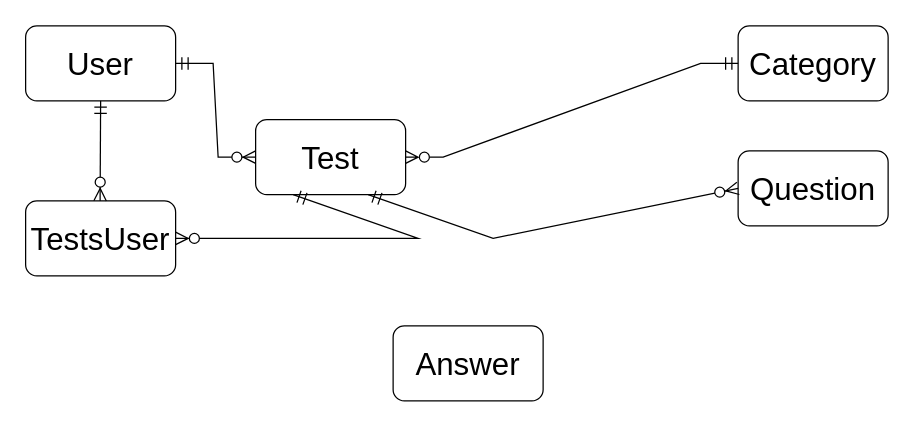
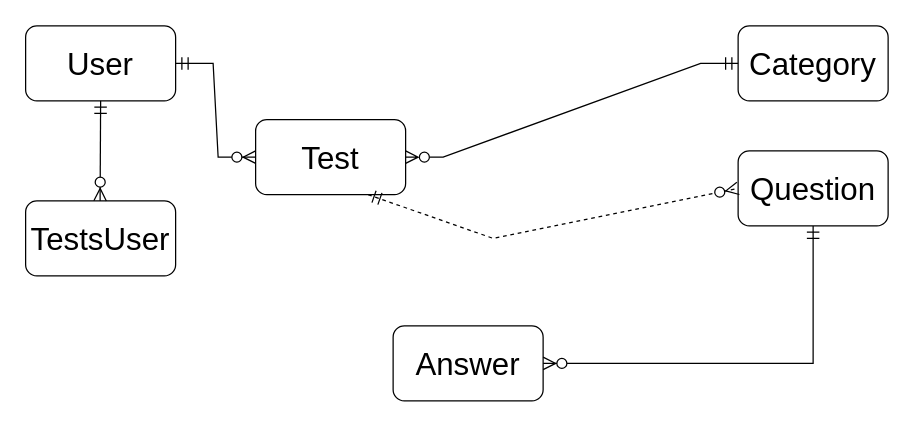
- <mxCell id="12" value="" style="fontSize=12;html=1;endArrow=ERzeroToMany;startArrow=ERmandOne;rounded=0;strokeWidth=1;startSize=8;endSize=8;elbow=vertical;jumpSize=6;targetPerimeterSpacing=0;exitX=0.75;exitY=1;exitDx=0;exitDy=0;entryX=0;entryY=0.5;entryDx=0;entryDy=0;" edge="1" parent="1" source="3" target="6"><mxGeometry width="100" height="100" relative="1" as="geometry"><mxPoint x="410" y="140" as="sourcePoint" /><mxPoint x="310" y="240" as="targetPoint" /><Array as="points"><mxPoint x="394" y="190" /></Array></mxGeometry></mxCell>
+ <mxCell id="12" value="" style="fontSize=12;html=1;endArrow=ERzeroToMany;startArrow=ERmandOne;rounded=0;strokeWidth=1;startSize=8;endSize=8;elbow=vertical;jumpSize=6;targetPerimeterSpacing=0;exitX=0.75;exitY=1;exitDx=0;exitDy=0;entryX=0;entryY=0.5;entryDx=0;entryDy=0;dashed=1;" edge="1" parent="1" source="3" target="6"><mxGeometry width="100" height="100" relative="1" as="geometry"><mxPoint x="410" y="140" as="sourcePoint" /><mxPoint x="310" y="240" as="targetPoint" /><Array as="points"><mxPoint x="394" y="190" /></Array></mxGeometry></mxCell>
- <mxCell id="11" value="" style="fontSize=12;html=1;endArrow=ERzeroToMany;startArrow=ERmandOne;strokeWidth=1;startSize=8;endSize=8;jumpSize=6;elbow=vertical;rounded=0;sourcePerimeterSpacing=0;entryX=1;entryY=0.5;entryDx=0;entryDy=0;exitX=0.25;exitY=1;exitDx=0;exitDy=0;" edge="1" parent="1" source="3" target="5"><mxGeometry width="100" height="100" relative="1" as="geometry"><mxPoint x="350" y="80" as="sourcePoint" /><mxPoint x="140" y="200" as="targetPoint" /><Array as="points"><mxPoint x="334" y="190" /></Array></mxGeometry></mxCell>
+ <mxCell id="13" value="" style="fontSize=12;html=1;endArrow=ERzeroToMany;startArrow=ERmandOne;rounded=0;strokeWidth=1;startSize=8;endSize=8;elbow=vertical;jumpSize=6;targetPerimeterSpacing=0;exitX=0.5;exitY=1;exitDx=0;exitDy=0;entryX=1;entryY=0.5;entryDx=0;entryDy=0;" edge="1" parent="1" source="6" target="7"><mxGeometry width="100" height="100" relative="1" as="geometry"><mxPoint x="620" y="260" as="sourcePoint" /><mxPoint x="520" y="360" as="targetPoint" /><Array as="points"><mxPoint x="650" y="290" /></Array></mxGeometry></mxCell>
